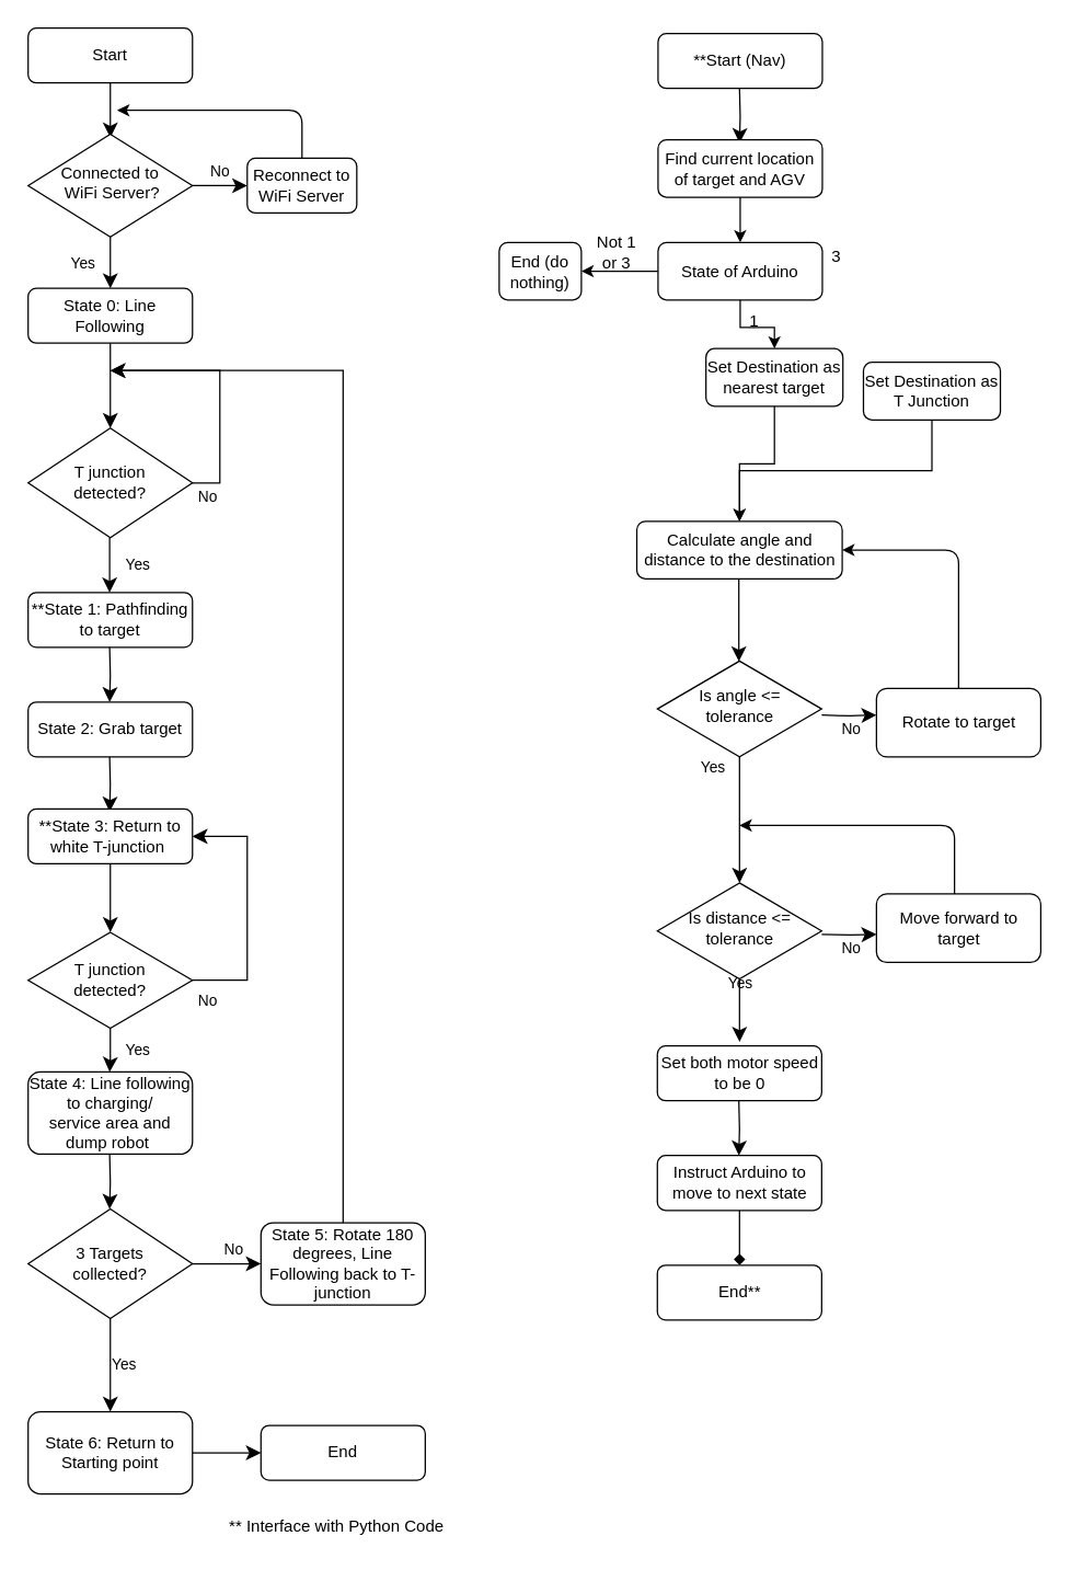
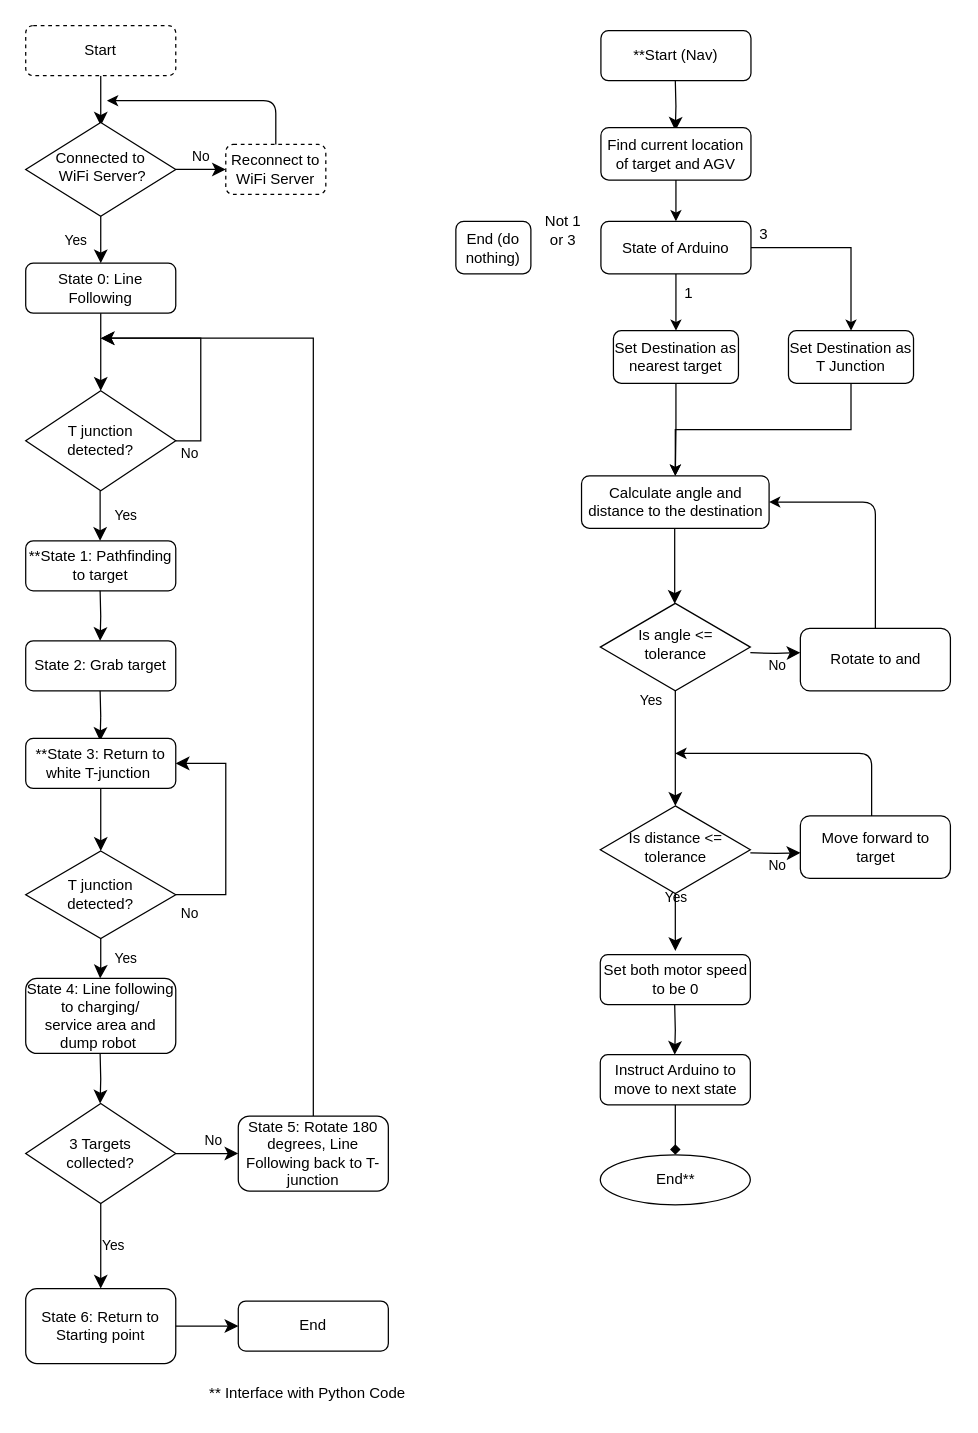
- <mxCell id="3" value="Start" style="rounded=1;whiteSpace=wrap;html=1;fontSize=12;glass=0;strokeWidth=1;shadow=0;" parent="1" vertex="1"><mxGeometry x="20" y="20" width="120" height="40" as="geometry" /></mxCell>
+ <mxCell id="3" value="Start" style="rounded=1;whiteSpace=wrap;html=1;fontSize=12;glass=0;strokeWidth=1;shadow=0;dashed=1;" parent="1" vertex="1"><mxGeometry x="20" y="20" width="120" height="40" as="geometry" /></mxCell>
- <mxCell id="6" value="Reconnect to WiFi Server" style="rounded=1;whiteSpace=wrap;html=1;fontSize=12;glass=0;strokeWidth=1;shadow=0;" parent="1" vertex="1"><mxGeometry x="180" y="115" width="80" height="40" as="geometry" /></mxCell>
+ <mxCell id="6" value="Reconnect to WiFi Server" style="rounded=1;whiteSpace=wrap;html=1;fontSize=12;glass=0;strokeWidth=1;shadow=0;dashed=1;" parent="1" vertex="1"><mxGeometry x="180" y="115" width="80" height="40" as="geometry" /></mxCell>
- <mxCell id="55" value="" style="edgeStyle=orthogonalEdgeStyle;rounded=0;orthogonalLoop=1;jettySize=auto;html=1;" edge="1" parent="1" source="56" target="59"><mxGeometry relative="1" as="geometry" /></mxCell>
+ <mxCell id="55" value="" style="edgeStyle=orthogonalEdgeStyle;rounded=0;orthogonalLoop=1;jettySize=auto;html=1;" edge="1" parent="1" source="56" target="58"><mxGeometry relative="1" as="geometry" /></mxCell>
- <mxCell id="61" value="Set Destination as nearest target" style="rounded=1;whiteSpace=wrap;html=1;" vertex="1" parent="1"><mxGeometry x="515" y="254" width="100" height="42" as="geometry" /></mxCell>
+ <mxCell id="61" value="Set Destination as nearest target" style="rounded=1;whiteSpace=wrap;html=1;" vertex="1" parent="1"><mxGeometry x="490" y="264" width="100" height="42" as="geometry" /></mxCell>
- <mxCell id="42" value="Rotate to target" style="rounded=1;whiteSpace=wrap;html=1;fontSize=12;glass=0;strokeWidth=1;shadow=0;" parent="1" vertex="1"><mxGeometry x="639.5" y="502" width="120" height="50" as="geometry" /></mxCell>
+ <mxCell id="42" value="Rotate to and" style="rounded=1;whiteSpace=wrap;html=1;fontSize=12;glass=0;strokeWidth=1;shadow=0;" parent="1" vertex="1"><mxGeometry x="639.5" y="502" width="120" height="50" as="geometry" /></mxCell>
- <mxCell id="50" value="End**" style="rounded=1;whiteSpace=wrap;html=1;fontSize=12;glass=0;strokeWidth=1;shadow=0;" vertex="1" parent="1"><mxGeometry x="479.5" y="923" width="120" height="40" as="geometry" /></mxCell>
+ <mxCell id="50" value="End**" style="ellipse;whiteSpace=wrap;html=1;fontSize=12;glass=0;strokeWidth=1;shadow=0;" vertex="1" parent="1"><mxGeometry x="479.5" y="923" width="120" height="40" as="geometry" /></mxCell>
